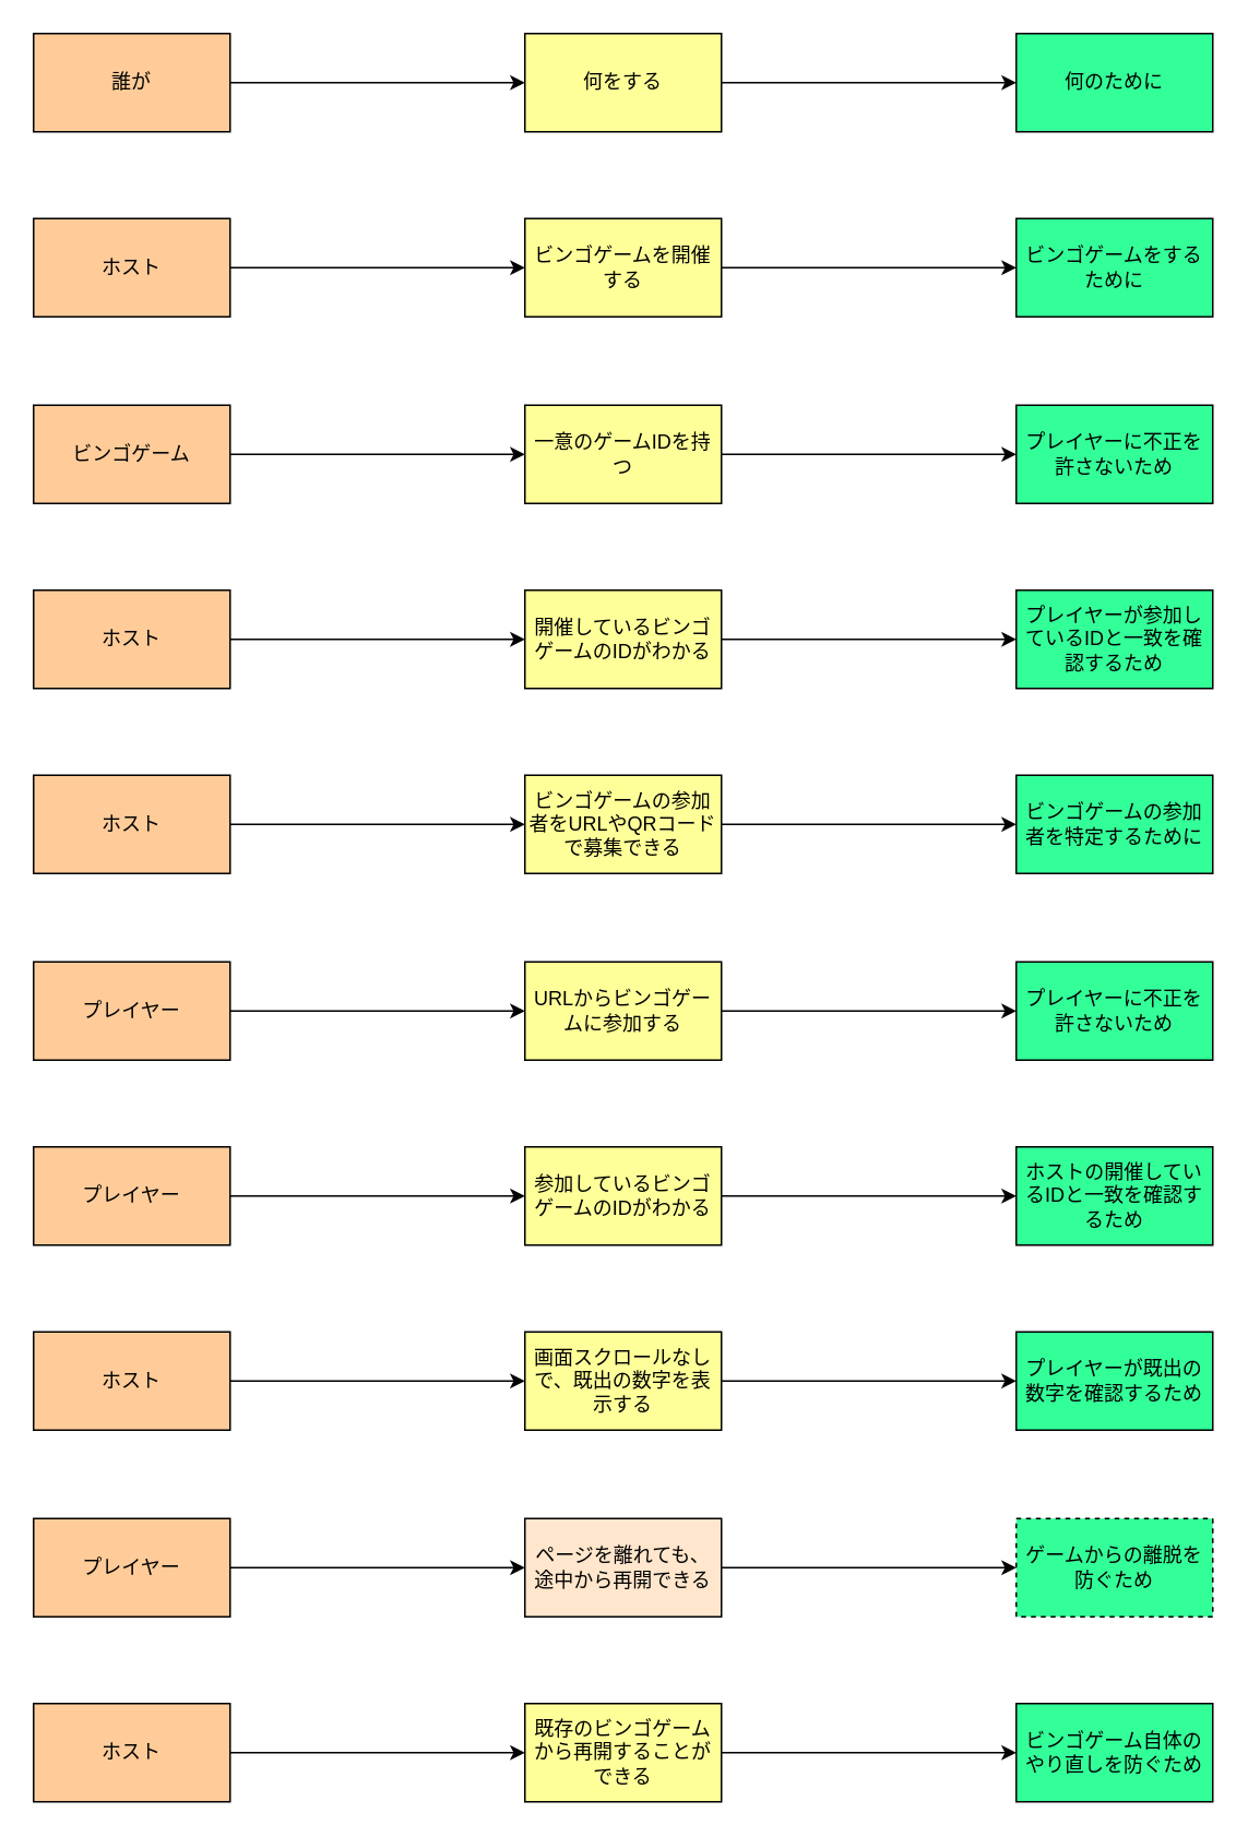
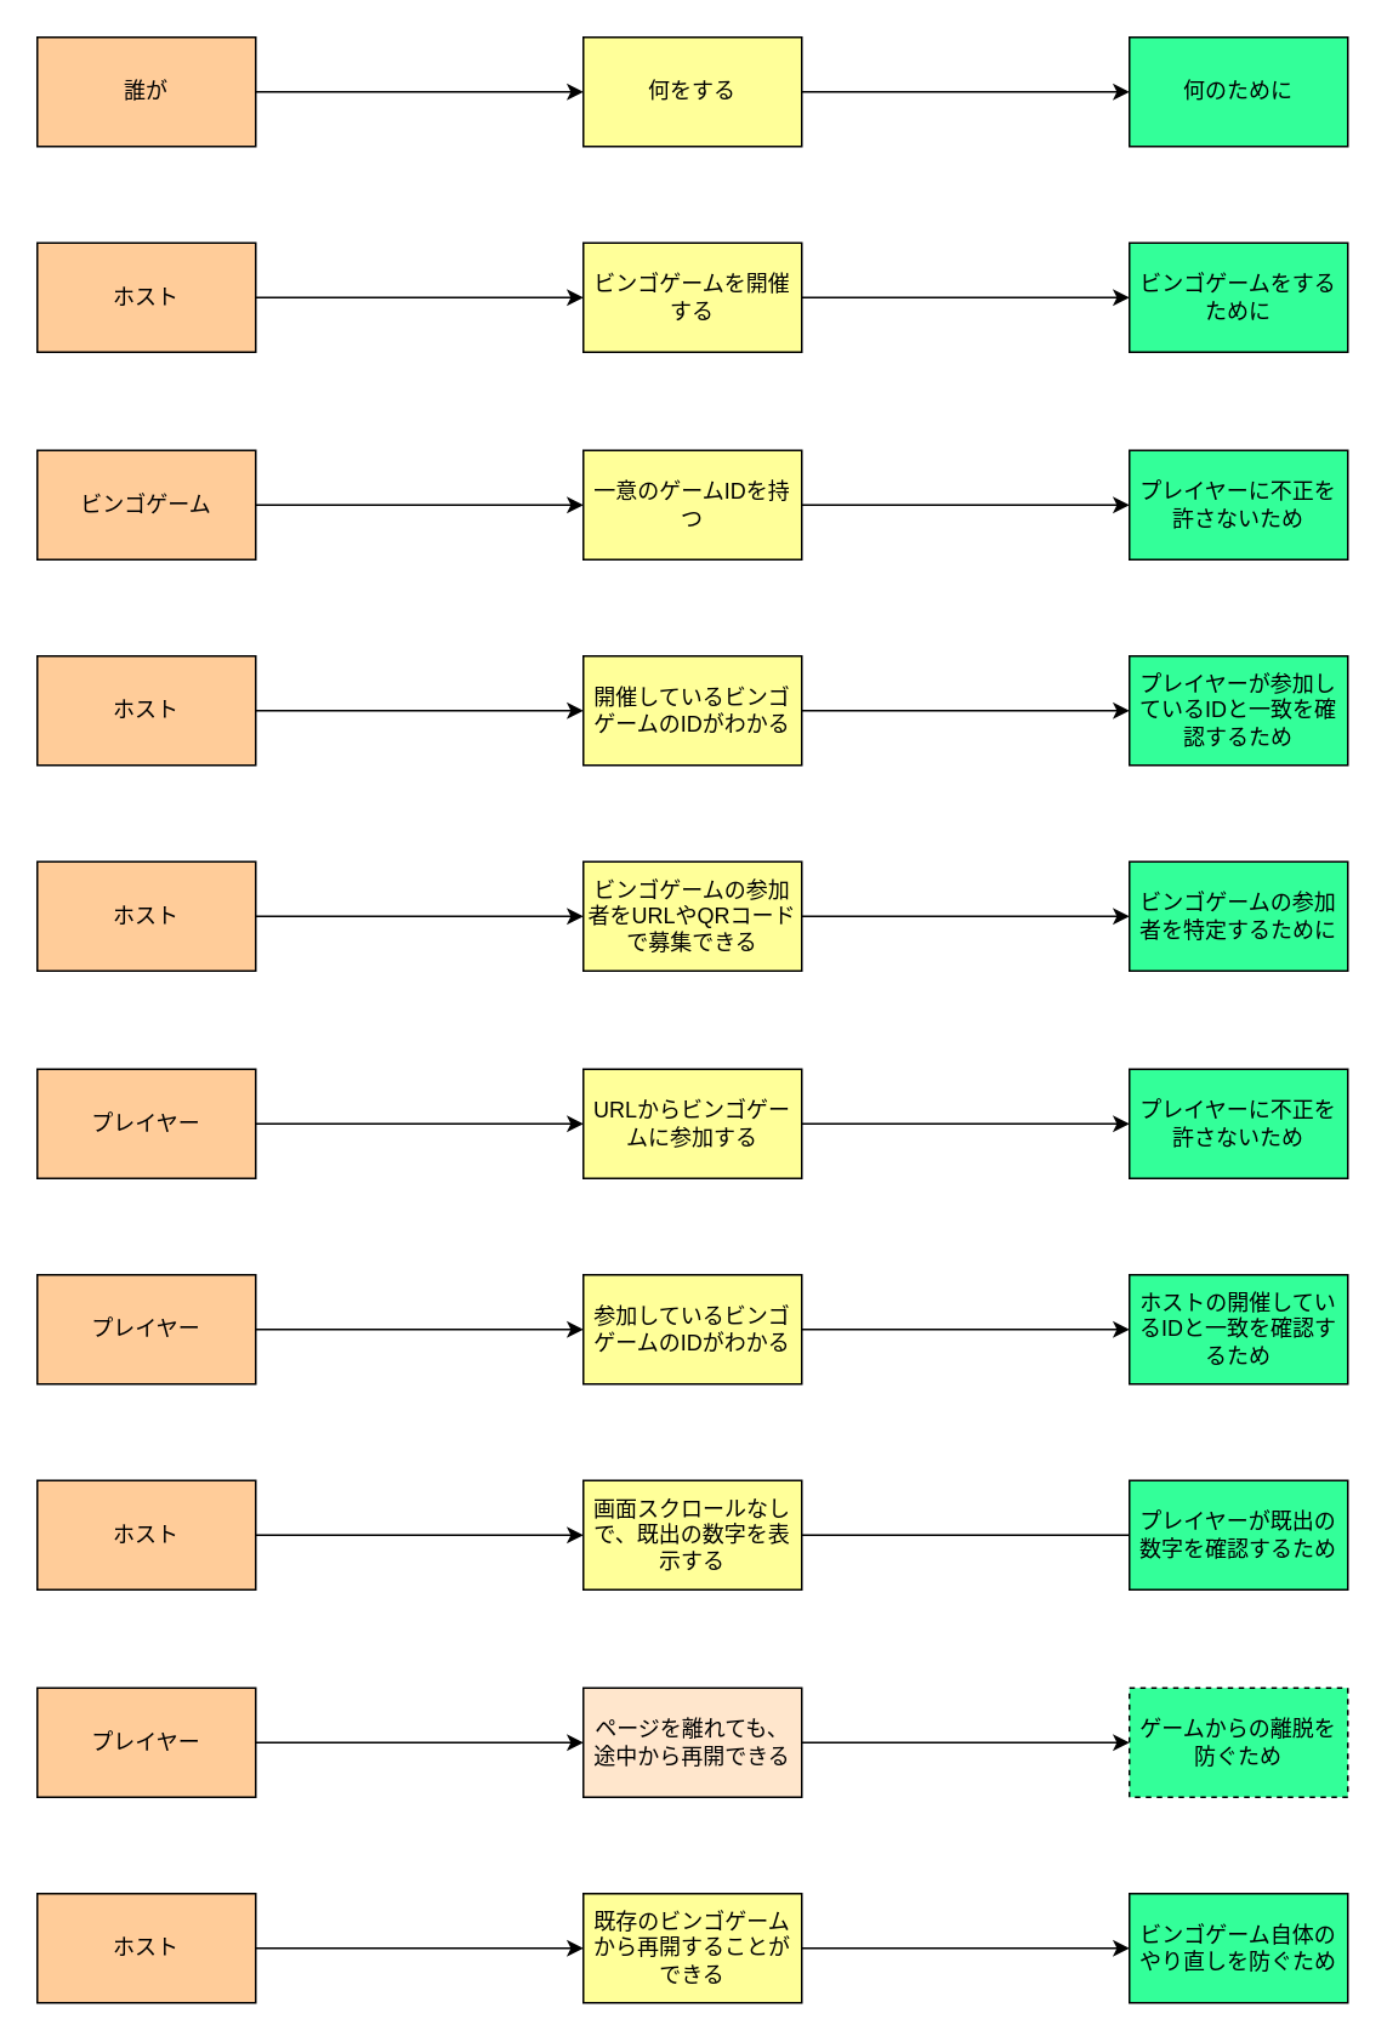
- <mxCell id="64" style="edgeStyle=orthogonalEdgeStyle;rounded=0;orthogonalLoop=1;jettySize=auto;html=1;" edge="1" parent="59" source="61" target="63"><mxGeometry relative="1" as="geometry" /></mxCell>
+ <mxCell id="64" style="edgeStyle=orthogonalEdgeStyle;rounded=0;orthogonalLoop=1;jettySize=auto;html=1;endArrow=none;" edge="1" parent="59" source="61" target="63"><mxGeometry relative="1" as="geometry" /></mxCell>
